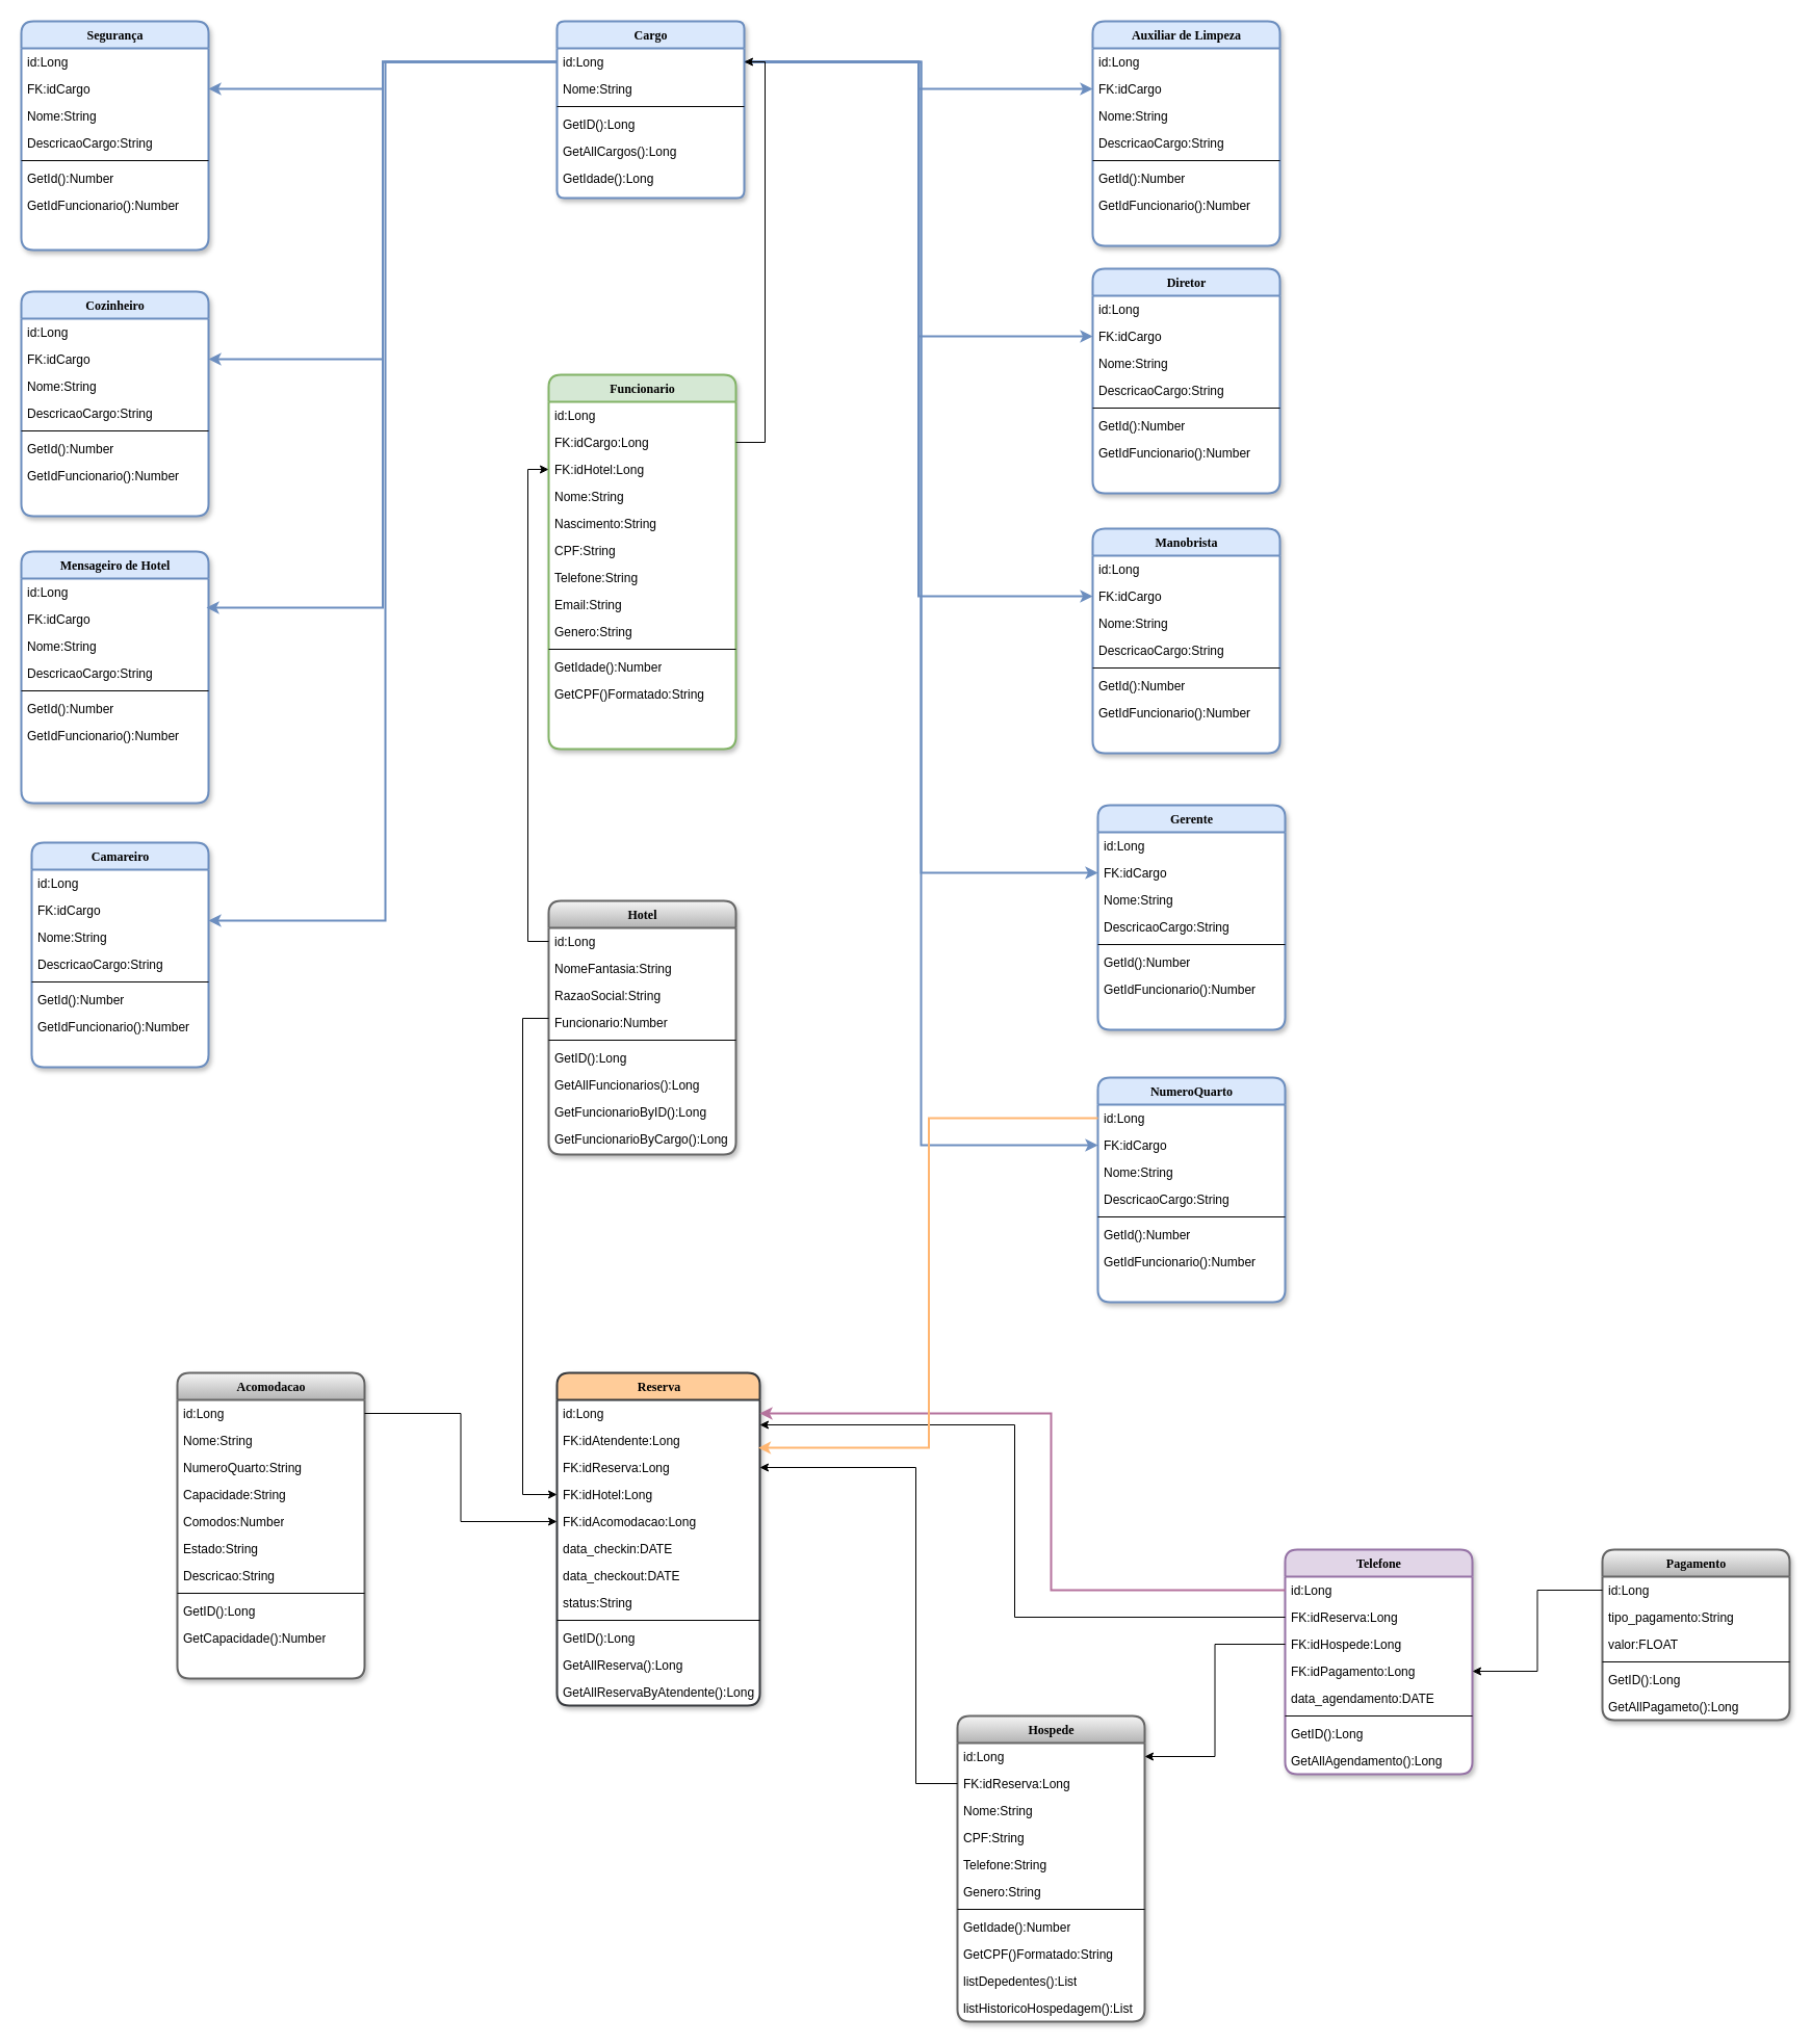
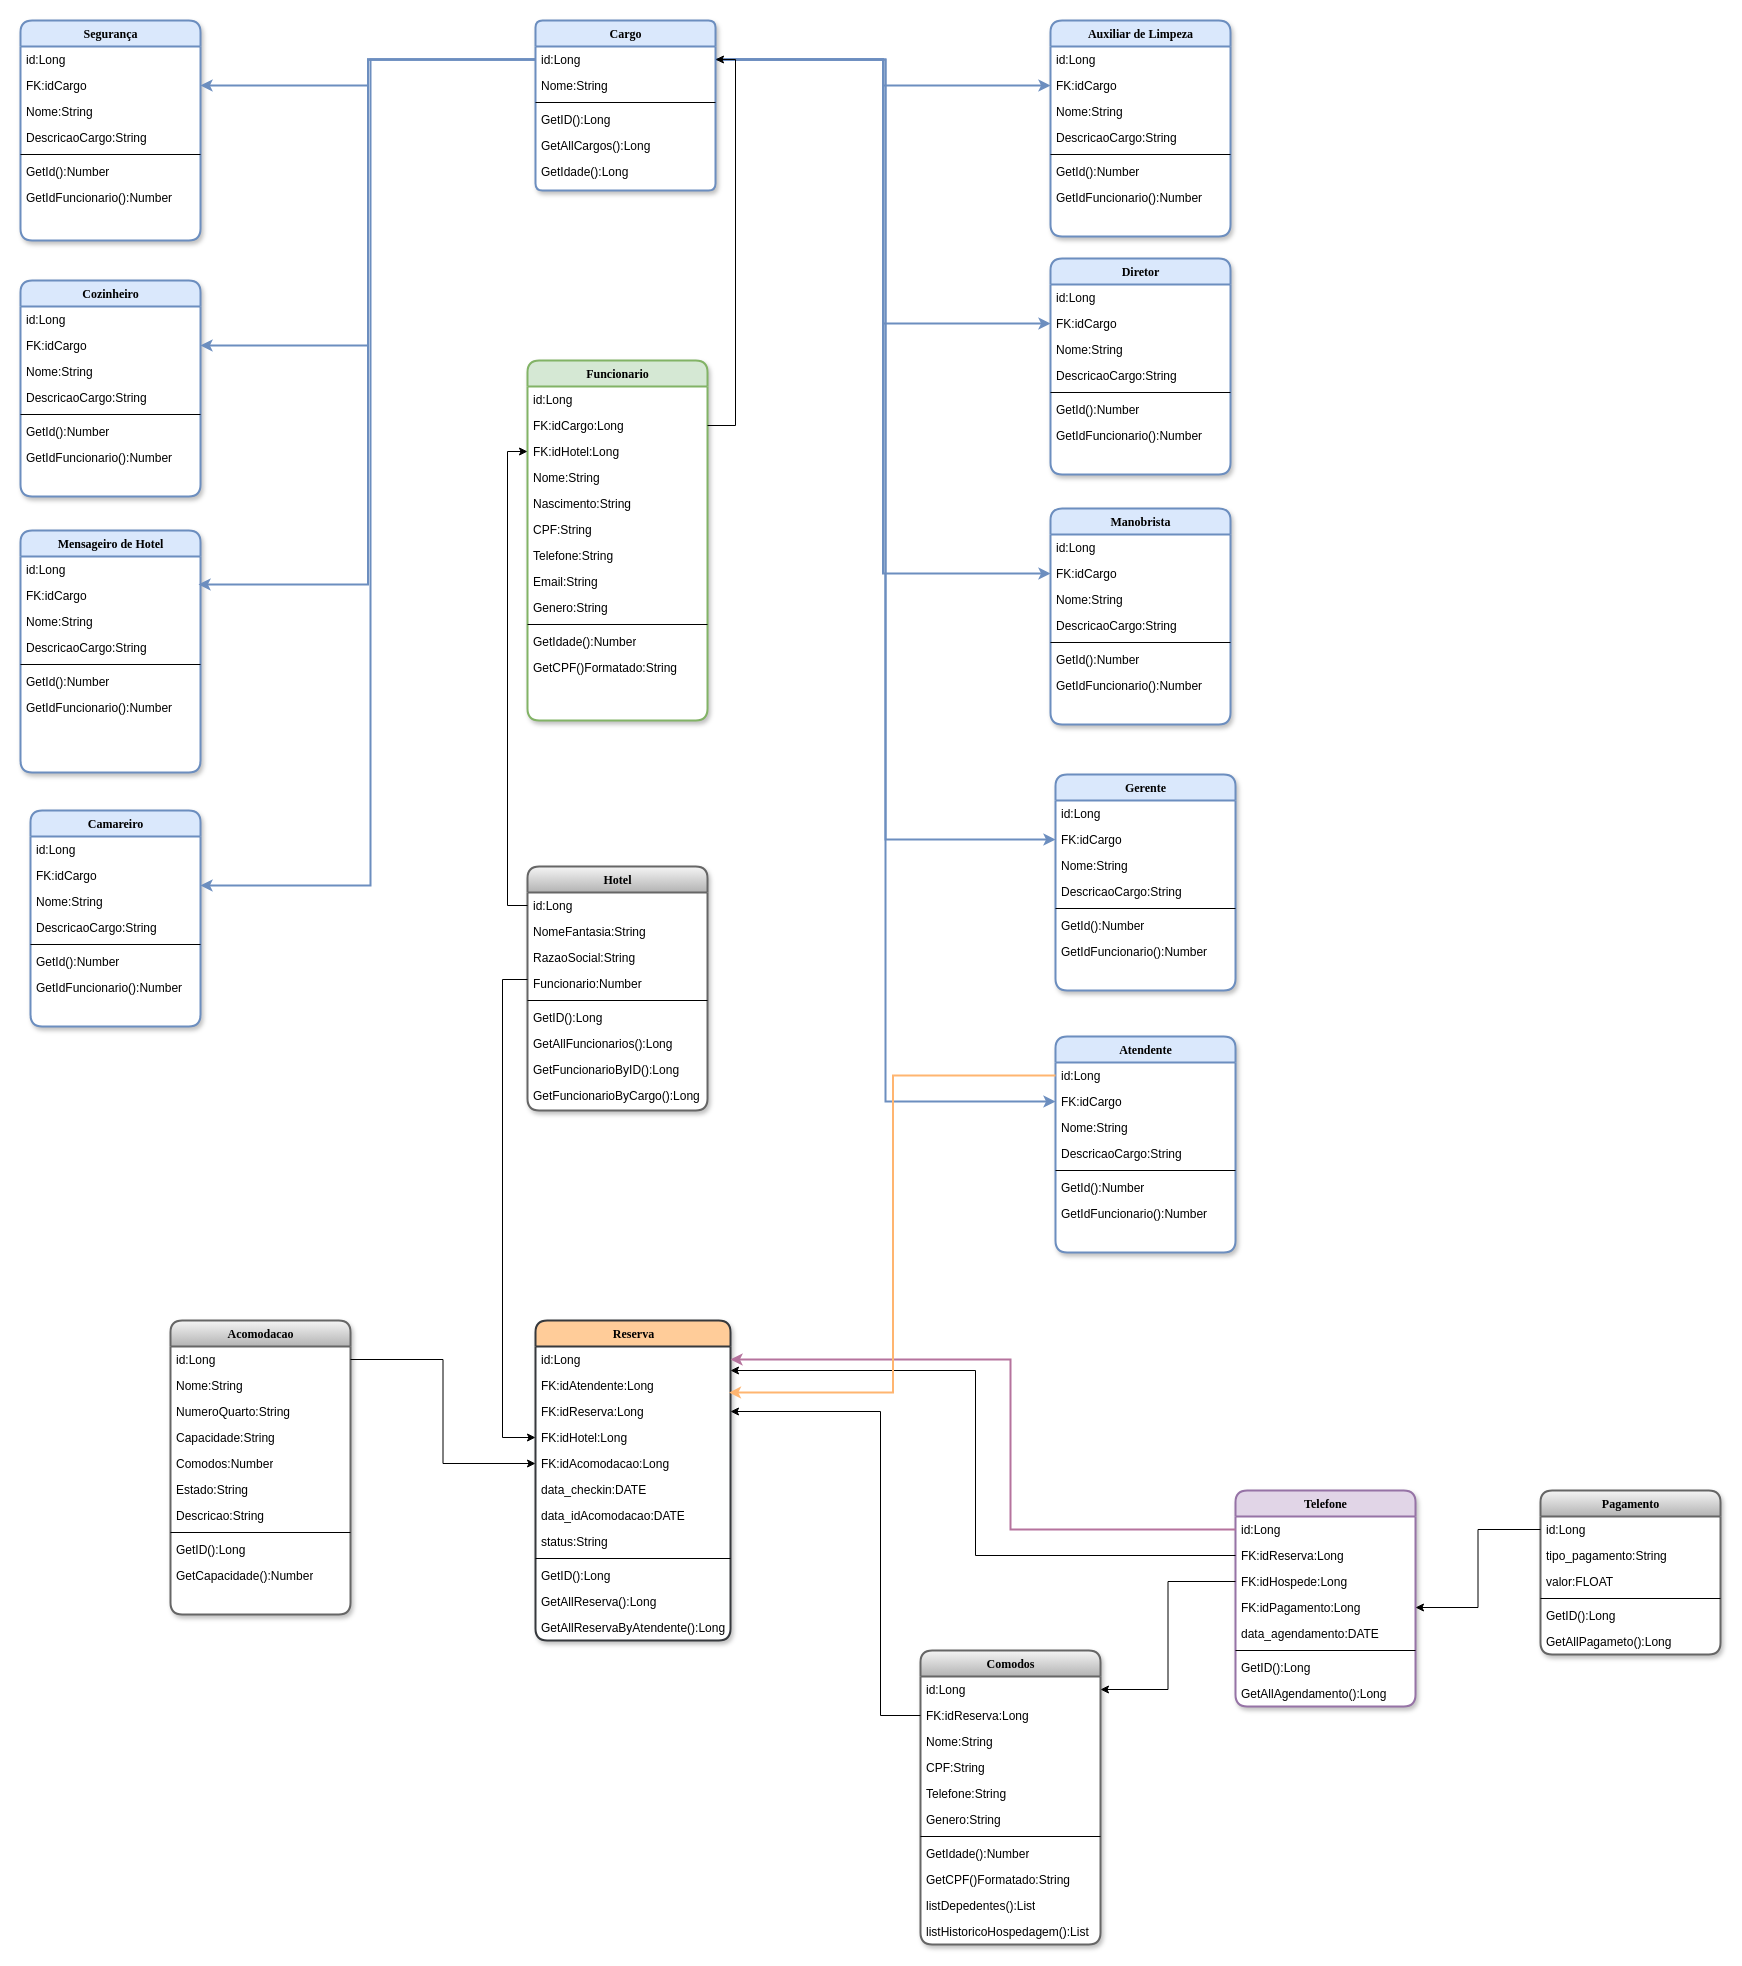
- <mxCell id="14" value="NumeroQuarto" style="swimlane;html=1;fontStyle=1;align=center;verticalAlign=top;childLayout=stackLayout;horizontal=1;startSize=26;horizontalStack=0;resizeParent=1;resizeLast=0;collapsible=1;marginBottom=0;swimlaneFillColor=#ffffff;rounded=1;shadow=1;comic=0;labelBackgroundColor=none;strokeWidth=2;fillColor=#dae8fc;fontFamily=Verdana;fontSize=12;strokeColor=#6c8ebf;" vertex="1" parent="1"><mxGeometry x="1055" y="1036" width="180" height="216" as="geometry" /></mxCell>
+ <mxCell id="14" value="Atendente" style="swimlane;html=1;fontStyle=1;align=center;verticalAlign=top;childLayout=stackLayout;horizontal=1;startSize=26;horizontalStack=0;resizeParent=1;resizeLast=0;collapsible=1;marginBottom=0;swimlaneFillColor=#ffffff;rounded=1;shadow=1;comic=0;labelBackgroundColor=none;strokeWidth=2;fillColor=#dae8fc;fontFamily=Verdana;fontSize=12;strokeColor=#6c8ebf;" vertex="1" parent="1"><mxGeometry x="1055" y="1036" width="180" height="216" as="geometry" /></mxCell>
- <mxCell id="134" value="data_checkout:DATE" style="text;html=1;strokeColor=none;fillColor=none;align=left;verticalAlign=top;spacingLeft=4;spacingRight=4;whiteSpace=wrap;overflow=hidden;rotatable=0;points=[[0,0.5],[1,0.5]];portConstraint=eastwest;" vertex="1" parent="127"><mxGeometry y="182" width="195" height="26" as="geometry" /></mxCell>
+ <mxCell id="134" value="data_idAcomodacao:DATE" style="text;html=1;strokeColor=none;fillColor=none;align=left;verticalAlign=top;spacingLeft=4;spacingRight=4;whiteSpace=wrap;overflow=hidden;rotatable=0;points=[[0,0.5],[1,0.5]];portConstraint=eastwest;" vertex="1" parent="127"><mxGeometry y="182" width="195" height="26" as="geometry" /></mxCell>
- <mxCell id="2" value="Hospede" style="swimlane;html=1;fontStyle=1;align=center;verticalAlign=top;childLayout=stackLayout;horizontal=1;startSize=26;horizontalStack=0;resizeParent=1;resizeLast=0;collapsible=1;marginBottom=0;swimlaneFillColor=#ffffff;rounded=1;shadow=1;comic=0;labelBackgroundColor=none;strokeWidth=2;fillColor=#f5f5f5;fontFamily=Verdana;fontSize=12;strokeColor=#666666;gradientColor=#b3b3b3;" vertex="1" parent="1"><mxGeometry x="920" y="1650" width="180" height="294" as="geometry" /></mxCell>
+ <mxCell id="2" value="Comodos" style="swimlane;html=1;fontStyle=1;align=center;verticalAlign=top;childLayout=stackLayout;horizontal=1;startSize=26;horizontalStack=0;resizeParent=1;resizeLast=0;collapsible=1;marginBottom=0;swimlaneFillColor=#ffffff;rounded=1;shadow=1;comic=0;labelBackgroundColor=none;strokeWidth=2;fillColor=#f5f5f5;fontFamily=Verdana;fontSize=12;strokeColor=#666666;gradientColor=#b3b3b3;" vertex="1" parent="1"><mxGeometry x="920" y="1650" width="180" height="294" as="geometry" /></mxCell>
